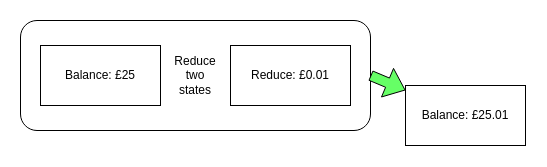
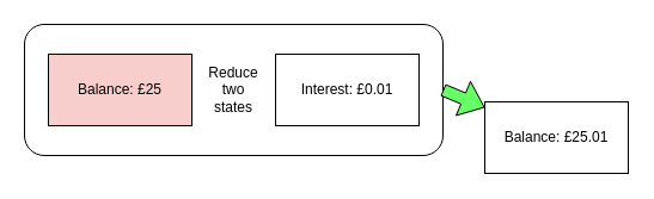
- <mxCell id="3" value="Balance: £25" style="rounded=0;whiteSpace=wrap;html=1;" parent="1" vertex="1"><mxGeometry x="40" y="45" width="120" height="60" as="geometry" /></mxCell>
+ <mxCell id="3" value="Balance: £25" style="rounded=0;whiteSpace=wrap;html=1;fillColor=#f8cecc;" parent="1" vertex="1"><mxGeometry x="40" y="45" width="120" height="60" as="geometry" /></mxCell>
- <mxCell id="4" value="Reduce: £0.01" style="rounded=0;whiteSpace=wrap;html=1;" parent="1" vertex="1"><mxGeometry x="230" y="45" width="120" height="60" as="geometry" /></mxCell>
+ <mxCell id="4" value="Interest: £0.01" style="rounded=0;whiteSpace=wrap;html=1;" parent="1" vertex="1"><mxGeometry x="230" y="45" width="120" height="60" as="geometry" /></mxCell>
